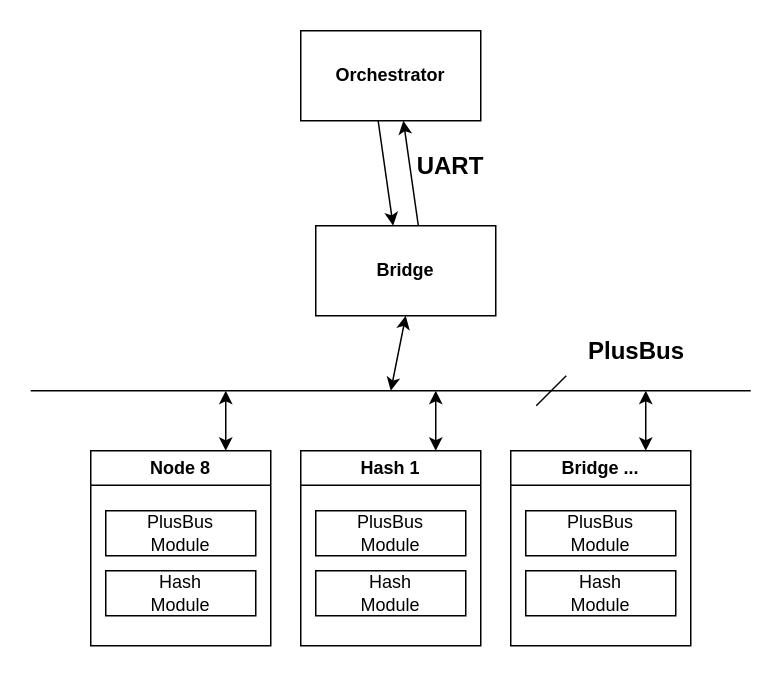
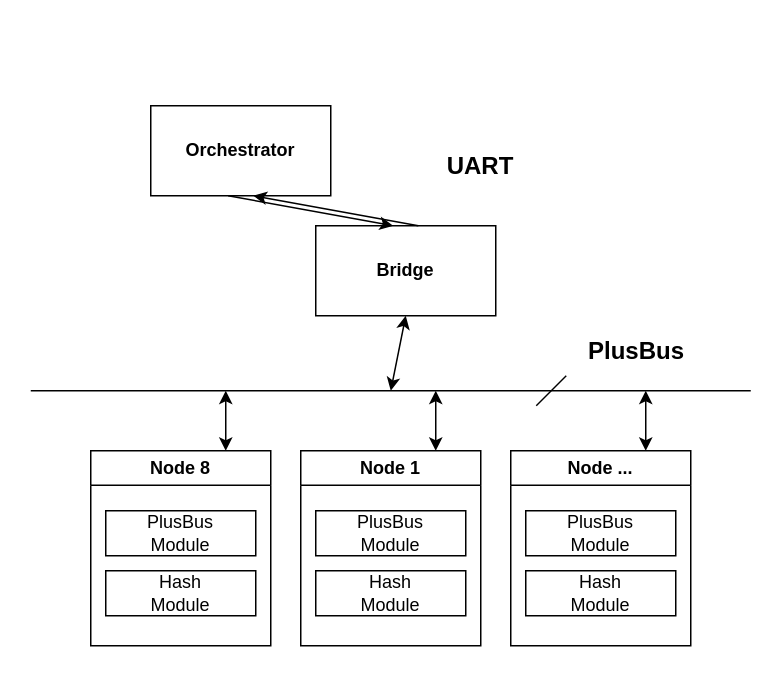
- <mxCell id="2" value="&lt;b&gt;Orchestrator&lt;/b&gt;" style="rounded=0;whiteSpace=wrap;html=1;points=[[0,0,0,0,0],[0,0.25,0,0,0],[0,0.5,0,0,0],[0,0.75,0,0,0],[0,1,0,0,0],[0.14,1,0,0,0],[0.25,0,0,0,0],[0.29,1,0,0,0],[0.43,1,0,0,0],[0.5,0,0,0,0],[0.57,1,0,0,0],[0.71,1,0,0,0],[0.75,0,0,0,0],[0.86,1,0,0,0],[1,0,0,0,0],[1,0.25,0,0,0],[1,0.5,0,0,0],[1,0.75,0,0,0],[1,1,0,0,0]];" vertex="1" parent="1"><mxGeometry x="200" y="20" width="120" height="60" as="geometry" /></mxCell>
+ <mxCell id="2" value="&lt;b&gt;Orchestrator&lt;/b&gt;" style="rounded=0;whiteSpace=wrap;html=1;points=[[0,0,0,0,0],[0,0.25,0,0,0],[0,0.5,0,0,0],[0,0.75,0,0,0],[0,1,0,0,0],[0.14,1,0,0,0],[0.25,0,0,0,0],[0.29,1,0,0,0],[0.43,1,0,0,0],[0.5,0,0,0,0],[0.57,1,0,0,0],[0.71,1,0,0,0],[0.75,0,0,0,0],[0.86,1,0,0,0],[1,0,0,0,0],[1,0.25,0,0,0],[1,0.5,0,0,0],[1,0.75,0,0,0],[1,1,0,0,0]];" vertex="1" parent="1"><mxGeometry x="100" y="70" width="120" height="60" as="geometry" /></mxCell>
- <mxCell id="6" value="&lt;b&gt;&lt;font style=&quot;font-size: 16px;&quot;&gt;UART&lt;/font&gt;&lt;/b&gt;" style="text;html=1;strokeColor=none;fillColor=none;align=center;verticalAlign=middle;whiteSpace=wrap;rounded=0;" vertex="1" parent="1"><mxGeometry x="280" y="100" width="40" height="20" as="geometry" /></mxCell>
+ <mxCell id="6" value="&lt;b&gt;&lt;font style=&quot;font-size: 16px;&quot;&gt;UART&lt;/font&gt;&lt;/b&gt;" style="text;html=1;strokeColor=none;fillColor=none;align=center;verticalAlign=middle;whiteSpace=wrap;rounded=0;" vertex="1" parent="1"><mxGeometry x="300" y="100" width="40" height="20" as="geometry" /></mxCell>
- <mxCell id="15" value="Hash 1" style="swimlane;whiteSpace=wrap;html=1;" vertex="1" parent="1"><mxGeometry x="200" y="300" width="120" height="130" as="geometry" /></mxCell>
+ <mxCell id="15" value="Node 1" style="swimlane;whiteSpace=wrap;html=1;" vertex="1" parent="1"><mxGeometry x="200" y="300" width="120" height="130" as="geometry" /></mxCell>
- <mxCell id="19" value="Bridge ..." style="swimlane;whiteSpace=wrap;html=1;" vertex="1" parent="1"><mxGeometry x="340" y="300" width="120" height="130" as="geometry" /></mxCell>
+ <mxCell id="19" value="Node ..." style="swimlane;whiteSpace=wrap;html=1;" vertex="1" parent="1"><mxGeometry x="340" y="300" width="120" height="130" as="geometry" /></mxCell>
